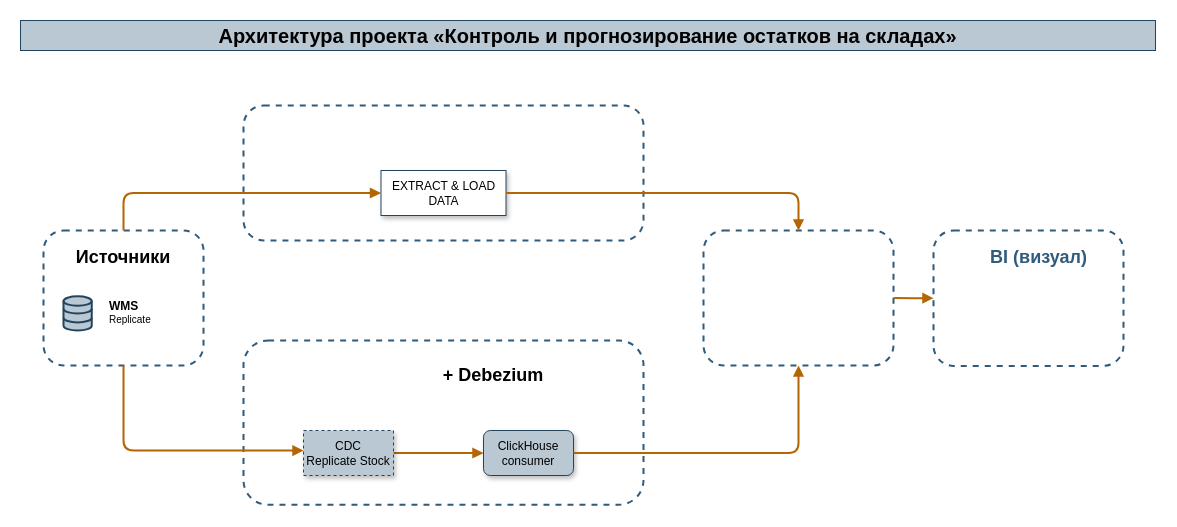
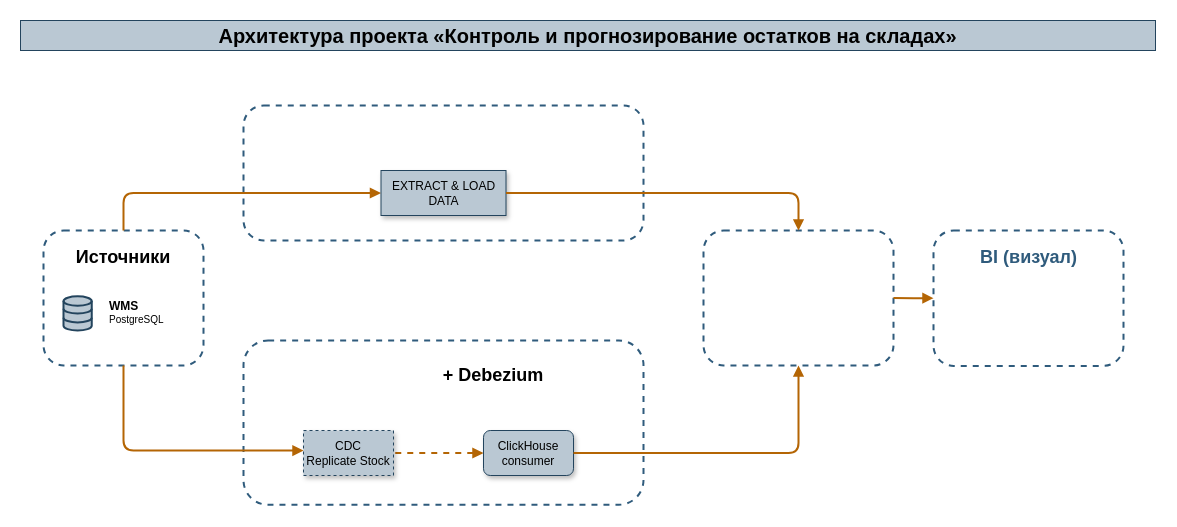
- <mxCell id="17" value="EXTRACT &amp;amp; LOAD&lt;div&gt;DATA&lt;/div&gt;" style="rounded=0;whiteSpace=wrap;html=1;shadow=1;fillColor=#ffffff;strokeColor=#23445d;" parent="1" vertex="1"><mxGeometry x="380.5" y="170" width="125" height="45" as="geometry" /></mxCell>
+ <mxCell id="17" value="EXTRACT &amp;amp; LOAD&lt;div&gt;DATA&lt;/div&gt;" style="rounded=0;whiteSpace=wrap;html=1;shadow=1;fillColor=#bac8d3;strokeColor=#23445d;" parent="1" vertex="1"><mxGeometry x="380.5" y="170" width="125" height="45" as="geometry" /></mxCell>
- <mxCell id="21" value="BI (визуал)" style="text;html=1;align=center;verticalAlign=middle;whiteSpace=wrap;rounded=0;fontStyle=1;fontColor=#2f5b7c;fontSize=18;" vertex="1" parent="1"><mxGeometry x="980.5" y="242" width="115" height="30" as="geometry" /></mxCell>
+ <mxCell id="21" value="BI (визуал)" style="text;html=1;align=center;verticalAlign=middle;whiteSpace=wrap;rounded=0;fontStyle=1;fontColor=#2f5b7c;fontSize=18;" vertex="1" parent="1"><mxGeometry x="970.5" y="242" width="115" height="30" as="geometry" /></mxCell>
- <mxCell id="16" value="Replicate" style="text;html=1;align=left;verticalAlign=middle;whiteSpace=wrap;rounded=0;fontStyle=0;fontColor=#000000;fontSize=10;" parent="1" vertex="1"><mxGeometry x="107" y="307.8" width="60" height="21.8" as="geometry" /></mxCell>
+ <mxCell id="16" value="PostgreSQL" style="text;html=1;align=left;verticalAlign=middle;whiteSpace=wrap;rounded=0;fontStyle=0;fontColor=#000000;fontSize=10;" parent="1" vertex="1"><mxGeometry x="107" y="307.8" width="60" height="21.8" as="geometry" /></mxCell>
- <mxCell id="18" style="edgeStyle=orthogonalEdgeStyle;rounded=1;orthogonalLoop=1;jettySize=auto;html=1;entryX=1;entryY=0.5;entryDx=0;entryDy=0;strokeColor=#b46504;strokeWidth=2;align=center;verticalAlign=middle;fontFamily=Helvetica;fontSize=11;fontColor=default;labelBackgroundColor=default;startArrow=block;startFill=1;endArrow=none;endFill=0;fillColor=#fad7ac;exitX=0;exitY=0.5;exitDx=0;exitDy=0;" edge="1" parent="1" source="23" target="19"><mxGeometry relative="1" as="geometry"><Array as="points"><mxPoint x="443" y="453" /><mxPoint x="413" y="453" /></Array></mxGeometry></mxCell>
+ <mxCell id="18" style="edgeStyle=orthogonalEdgeStyle;rounded=1;orthogonalLoop=1;jettySize=auto;html=1;entryX=1;entryY=0.5;entryDx=0;entryDy=0;strokeColor=#b46504;strokeWidth=2;align=center;verticalAlign=middle;fontFamily=Helvetica;fontSize=11;fontColor=default;labelBackgroundColor=default;startArrow=block;startFill=1;endArrow=none;endFill=0;fillColor=#fad7ac;exitX=0;exitY=0.5;exitDx=0;exitDy=0;dashed=1;" edge="1" parent="1" source="23" target="19"><mxGeometry relative="1" as="geometry"><Array as="points"><mxPoint x="443" y="453" /><mxPoint x="413" y="453" /></Array></mxGeometry></mxCell>
